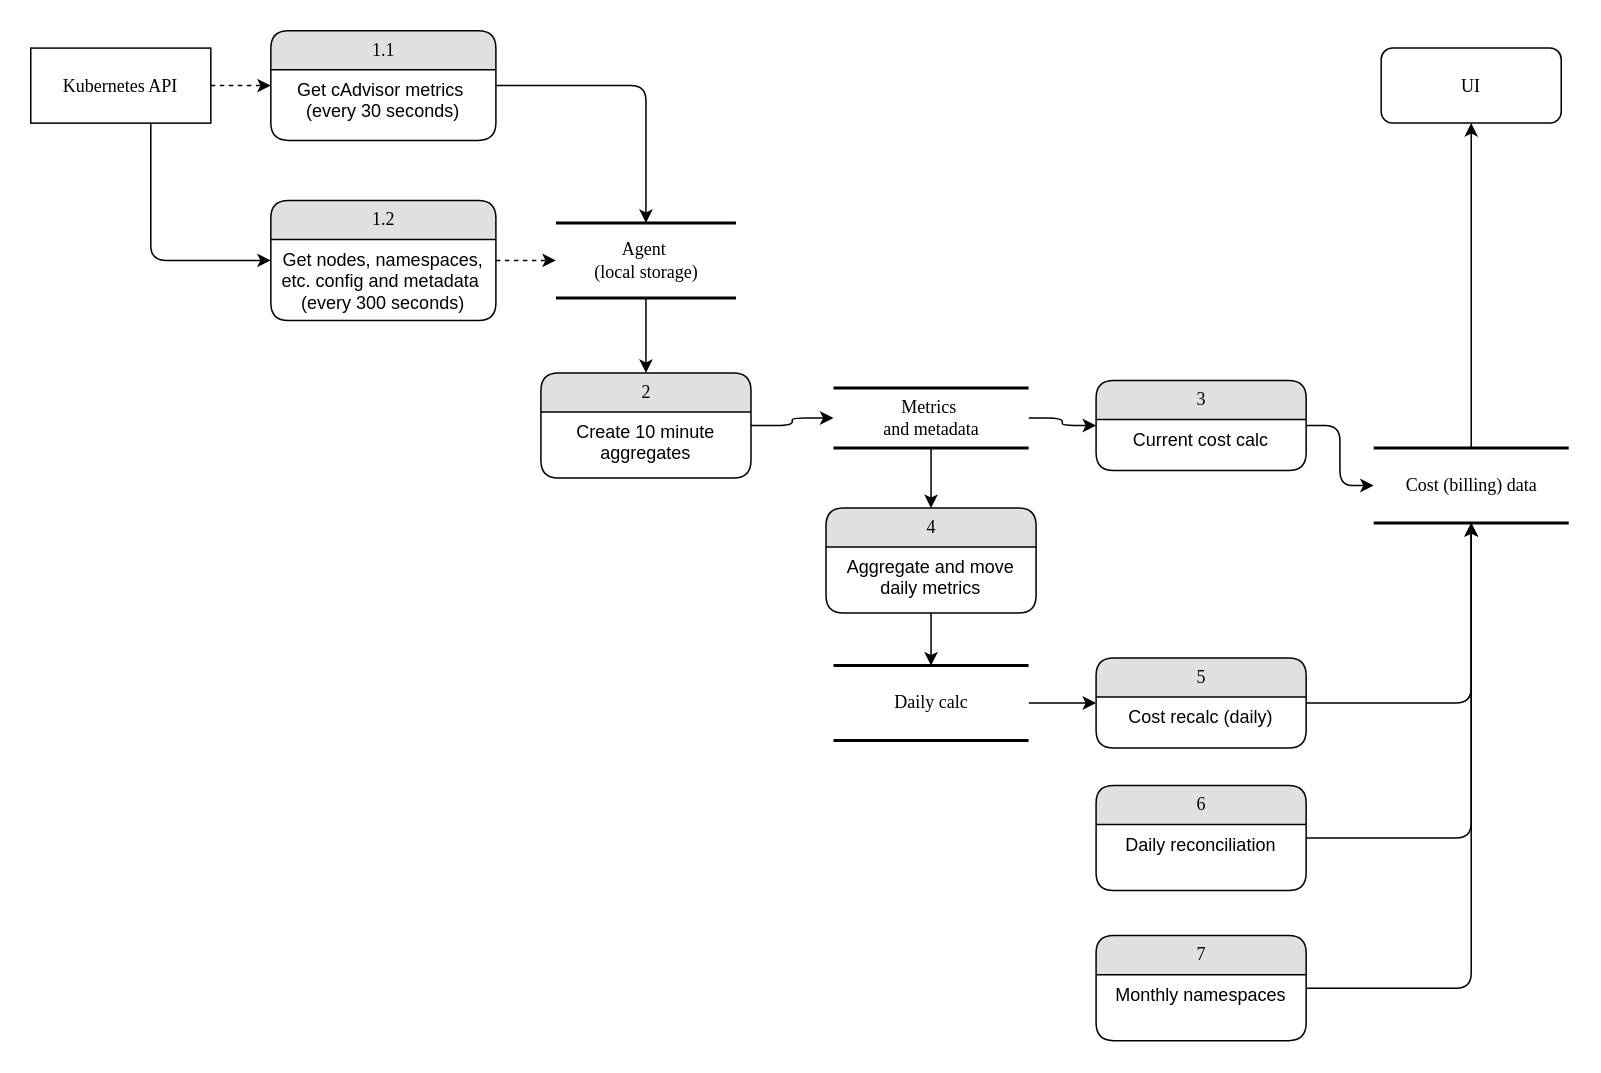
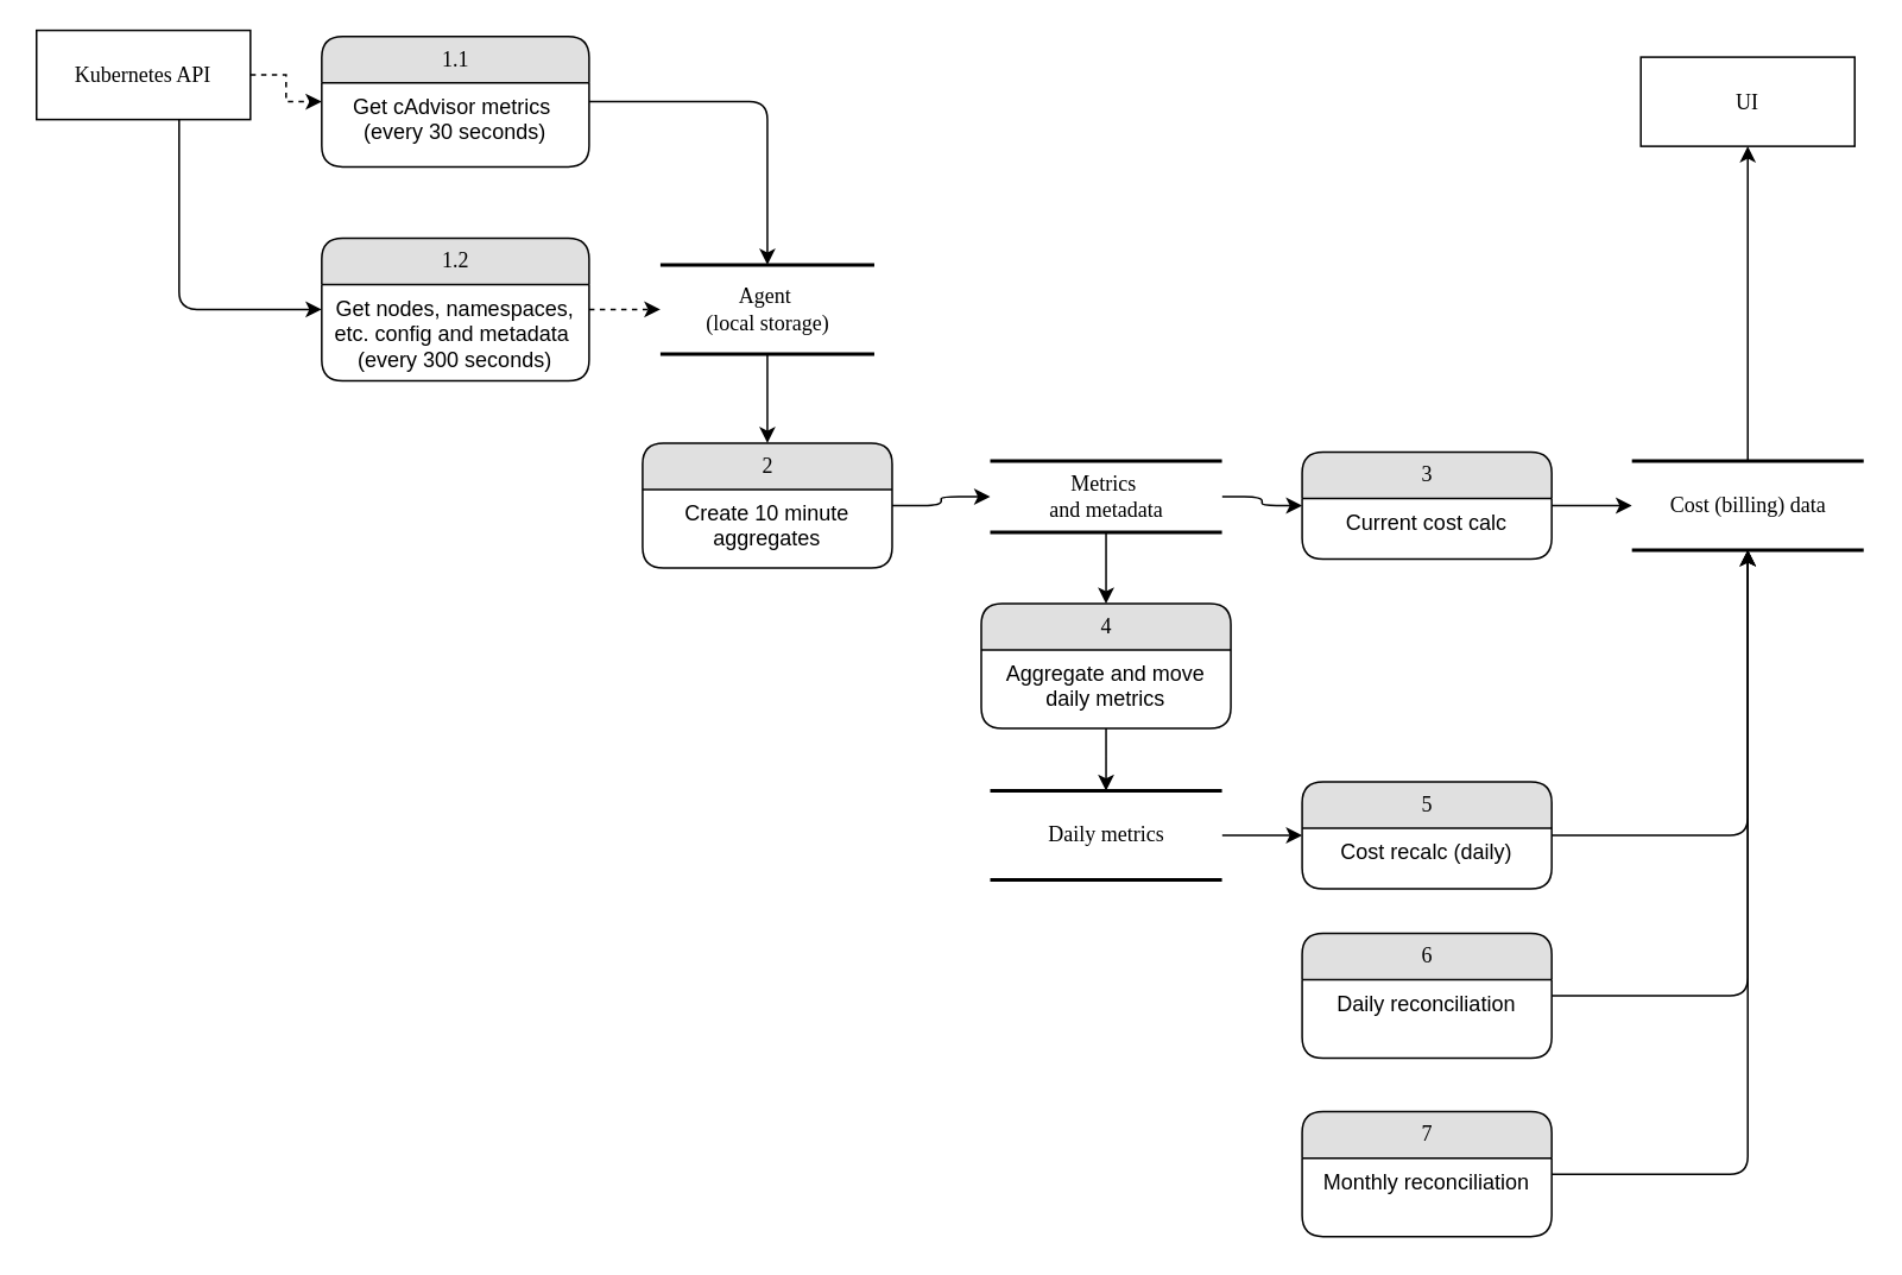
- <mxCell id="6" value="Kubernetes API" style="whiteSpace=wrap;html=1;rounded=0;shadow=0;comic=0;labelBackgroundColor=none;strokeWidth=1;fontFamily=Verdana;fontSize=12;align=center;" parent="1" vertex="1"><mxGeometry x="20" y="31.5" width="120" height="50" as="geometry" /></mxCell>
+ <mxCell id="6" value="Kubernetes API" style="whiteSpace=wrap;html=1;rounded=0;shadow=0;comic=0;labelBackgroundColor=none;strokeWidth=1;fontFamily=Verdana;fontSize=12;align=center;" parent="1" vertex="1"><mxGeometry x="20" y="16.5" width="120" height="50" as="geometry" /></mxCell>
- <mxCell id="24" value="UI" style="whiteSpace=wrap;html=1;shadow=0;comic=0;labelBackgroundColor=none;strokeWidth=1;fontFamily=Verdana;fontSize=12;align=center;rounded=1;" parent="1" vertex="1"><mxGeometry x="920" y="31.5" width="120" height="50" as="geometry" /></mxCell>
+ <mxCell id="24" value="UI" style="whiteSpace=wrap;html=1;rounded=0;shadow=0;comic=0;labelBackgroundColor=none;strokeWidth=1;fontFamily=Verdana;fontSize=12;align=center;" parent="1" vertex="1"><mxGeometry x="920" y="31.5" width="120" height="50" as="geometry" /></mxCell>
- <mxCell id="38" value="Cost (billing) data" style="html=1;rounded=0;shadow=0;comic=0;labelBackgroundColor=none;strokeWidth=2;fontFamily=Verdana;fontSize=12;align=center;shape=mxgraph.ios7ui.horLines;" parent="1" vertex="1"><mxGeometry x="915" y="298" width="130" height="50" as="geometry" /></mxCell>
+ <mxCell id="38" value="Cost (billing) data" style="html=1;rounded=0;shadow=0;comic=0;labelBackgroundColor=none;strokeWidth=2;fontFamily=Verdana;fontSize=12;align=center;shape=mxgraph.ios7ui.horLines;" parent="1" vertex="1"><mxGeometry x="915" y="258" width="130" height="50" as="geometry" /></mxCell>
- <mxCell id="17" value="Daily calc" style="html=1;rounded=0;shadow=0;comic=0;labelBackgroundColor=none;strokeWidth=2;fontFamily=Verdana;fontSize=12;align=center;shape=mxgraph.ios7ui.horLines;" parent="1" vertex="1"><mxGeometry x="555" y="443" width="130" height="50" as="geometry" /></mxCell>
+ <mxCell id="17" value="Daily metrics" style="html=1;rounded=0;shadow=0;comic=0;labelBackgroundColor=none;strokeWidth=2;fontFamily=Verdana;fontSize=12;align=center;shape=mxgraph.ios7ui.horLines;" parent="1" vertex="1"><mxGeometry x="555" y="443" width="130" height="50" as="geometry" /></mxCell>
- <mxCell id="36" value="Monthly namespaces" style="text;html=1;strokeColor=none;fillColor=none;spacingLeft=4;spacingRight=4;whiteSpace=wrap;overflow=hidden;rotatable=0;points=[[0,0.5],[1,0.5]];portConstraint=eastwest;align=center;" parent="35" vertex="1"><mxGeometry y="26" width="140" height="44" as="geometry" /></mxCell>
+ <mxCell id="36" value="Monthly reconciliation" style="text;html=1;strokeColor=none;fillColor=none;spacingLeft=4;spacingRight=4;whiteSpace=wrap;overflow=hidden;rotatable=0;points=[[0,0.5],[1,0.5]];portConstraint=eastwest;align=center;" parent="35" vertex="1"><mxGeometry y="26" width="140" height="44" as="geometry" /></mxCell>
